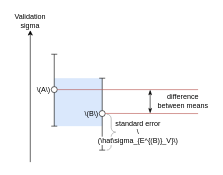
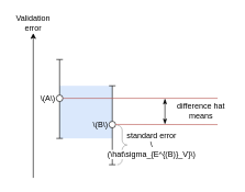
- <mxCell id="12" value="Validation sigma" style="text;html=1;strokeColor=none;fillColor=none;align=center;verticalAlign=middle;whiteSpace=wrap;rounded=0;" vertex="1" parent="1"><mxGeometry x="20" y="20" width="60" height="30" as="geometry" /></mxCell>
+ <mxCell id="12" value="Validation error" style="text;html=1;strokeColor=none;fillColor=none;align=center;verticalAlign=middle;whiteSpace=wrap;rounded=0;" vertex="1" parent="1"><mxGeometry x="20" y="20" width="60" height="30" as="geometry" /></mxCell>
- <mxCell id="20" value="difference between means" style="text;html=1;strokeColor=none;fillColor=none;align=center;verticalAlign=middle;whiteSpace=wrap;rounded=0;shadow=0;glass=0;sketch=0;" vertex="1" parent="1"><mxGeometry x="260" y="159" width="90" height="20" as="geometry" /></mxCell>
+ <mxCell id="20" value="difference hat means" style="text;html=1;strokeColor=none;fillColor=none;align=center;verticalAlign=middle;whiteSpace=wrap;rounded=0;shadow=0;glass=0;sketch=0;" vertex="1" parent="1"><mxGeometry x="260" y="159" width="90" height="20" as="geometry" /></mxCell>
